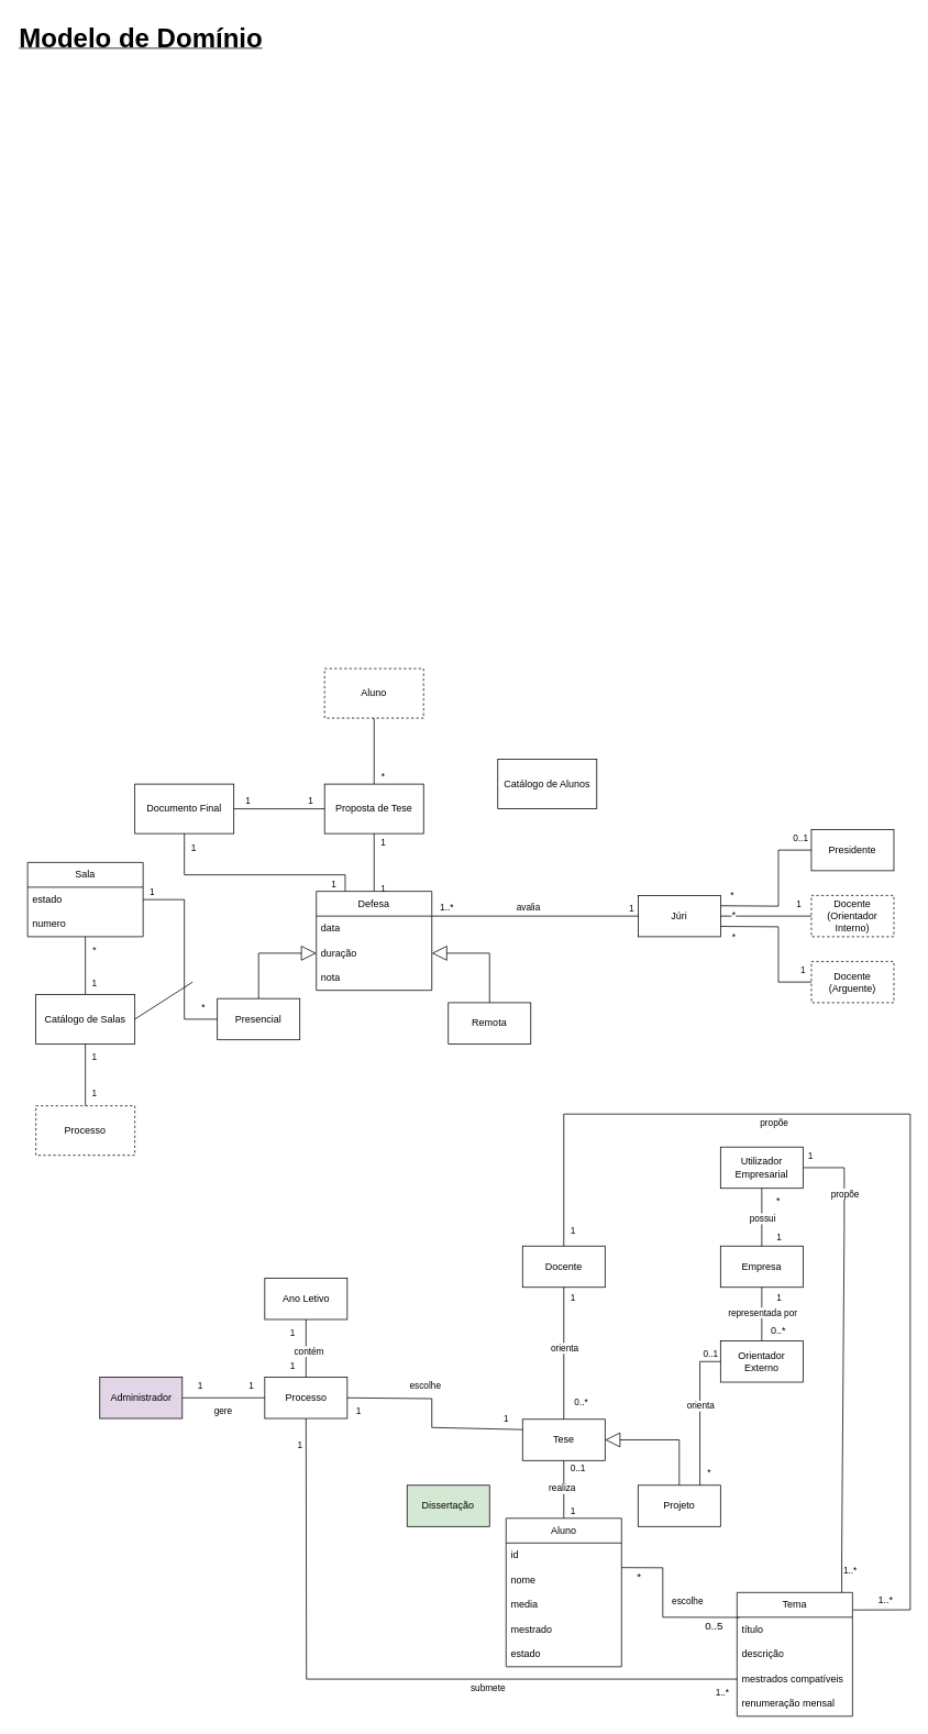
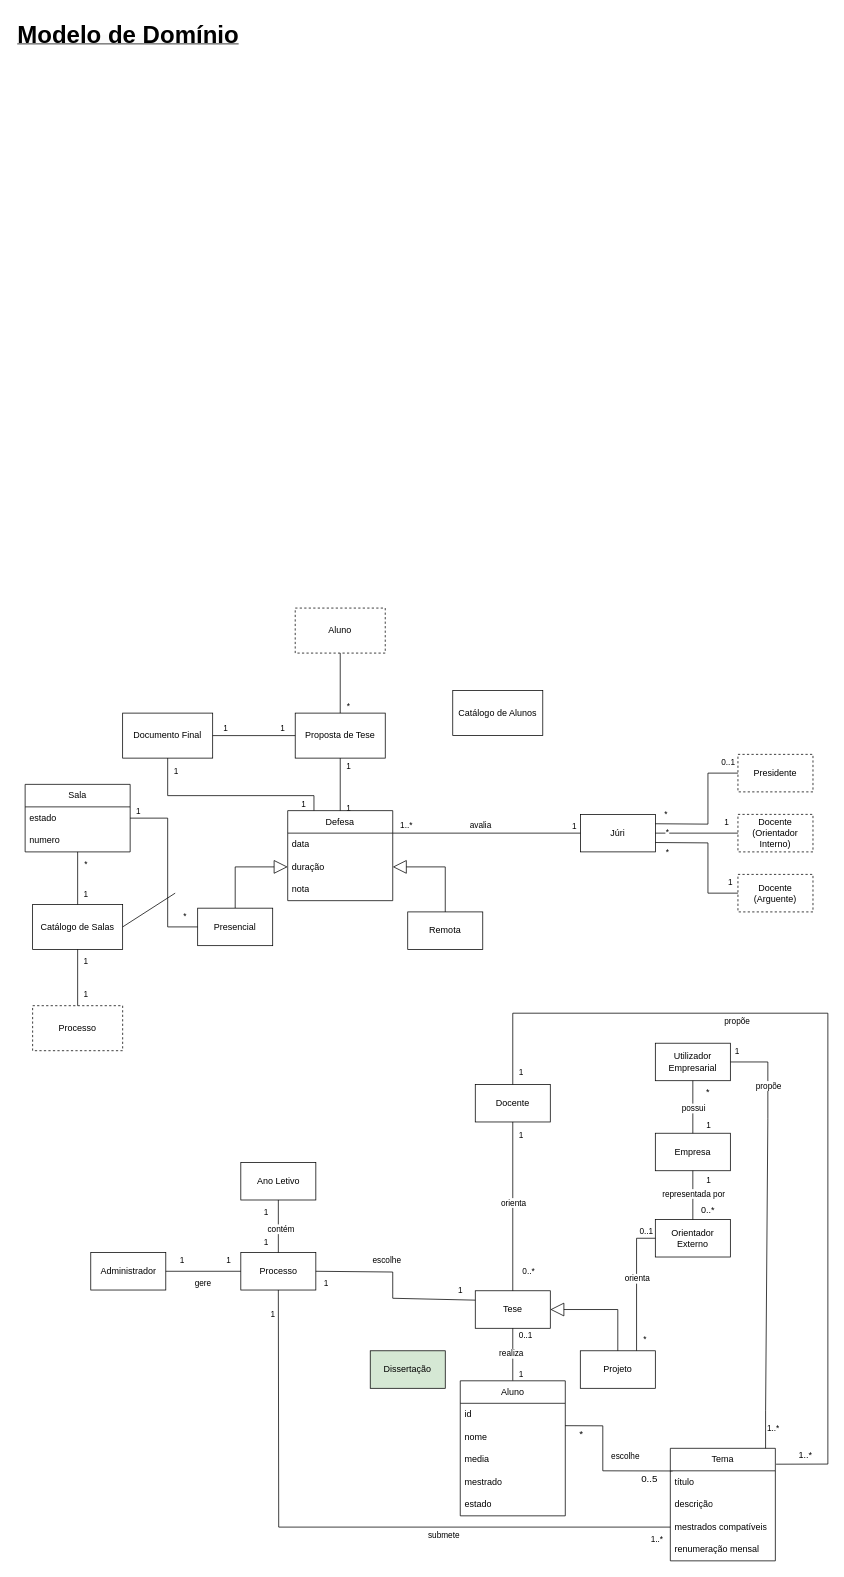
- <mxCell id="39" value="Presidente" style="html=1;whiteSpace=wrap;" parent="1" vertex="1"><mxGeometry x="983.14" y="1005" width="100" height="50" as="geometry" /></mxCell>
+ <mxCell id="39" value="Presidente" style="html=1;whiteSpace=wrap;dashed=1;" parent="1" vertex="1"><mxGeometry x="983.14" y="1005" width="100" height="50" as="geometry" /></mxCell>
- <mxCell id="7" value="Docente" style="rounded=0;whiteSpace=wrap;html=1;" parent="1" vertex="1"><mxGeometry x="633" y="1510" width="100" height="50" as="geometry" /></mxCell>
+ <mxCell id="7" value="Docente" style="rounded=0;whiteSpace=wrap;html=1;" parent="1" vertex="1"><mxGeometry x="633" y="1445" width="100" height="50" as="geometry" /></mxCell>
- <mxCell id="6" value="Administrador" style="rounded=0;whiteSpace=wrap;html=1;fillColor=#e1d5e7;" parent="1" vertex="1"><mxGeometry x="120.5" y="1669" width="100" height="50" as="geometry" /></mxCell>
+ <mxCell id="6" value="Administrador" style="rounded=0;whiteSpace=wrap;html=1;" parent="1" vertex="1"><mxGeometry x="120.5" y="1669" width="100" height="50" as="geometry" /></mxCell>
